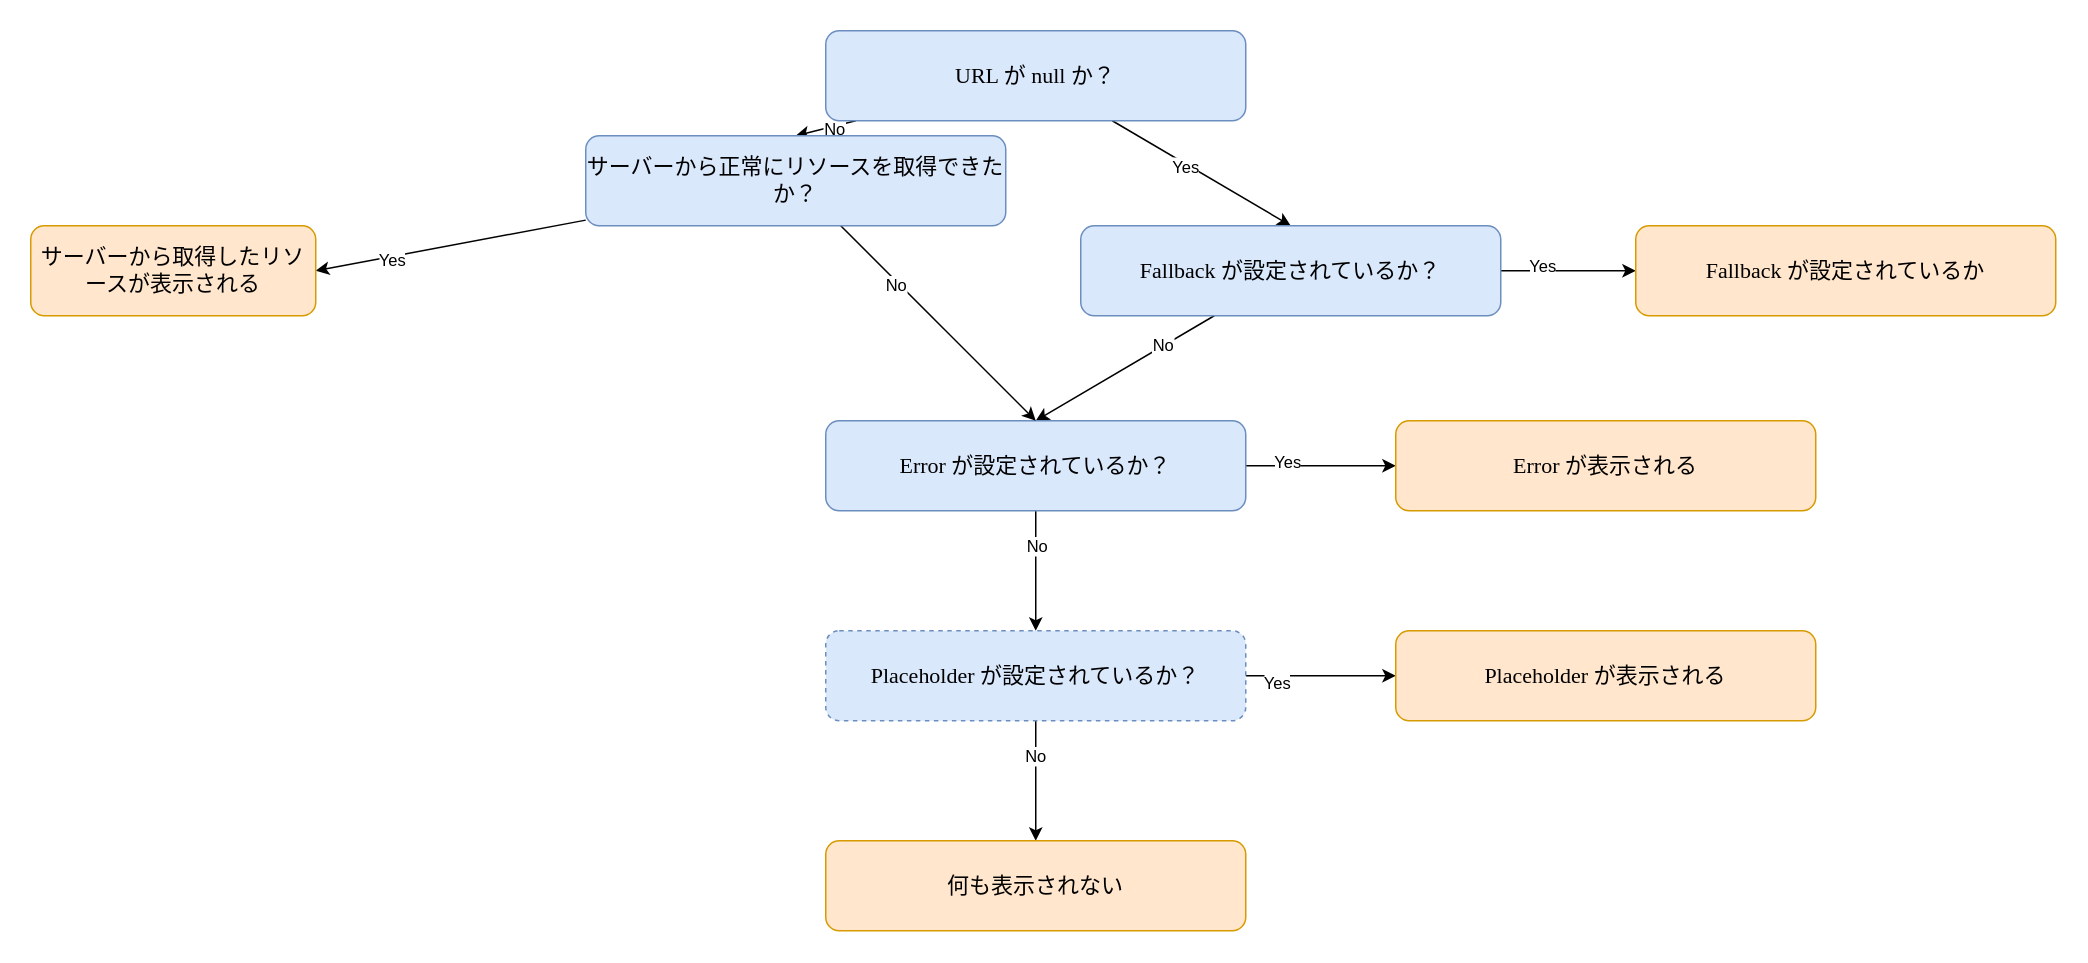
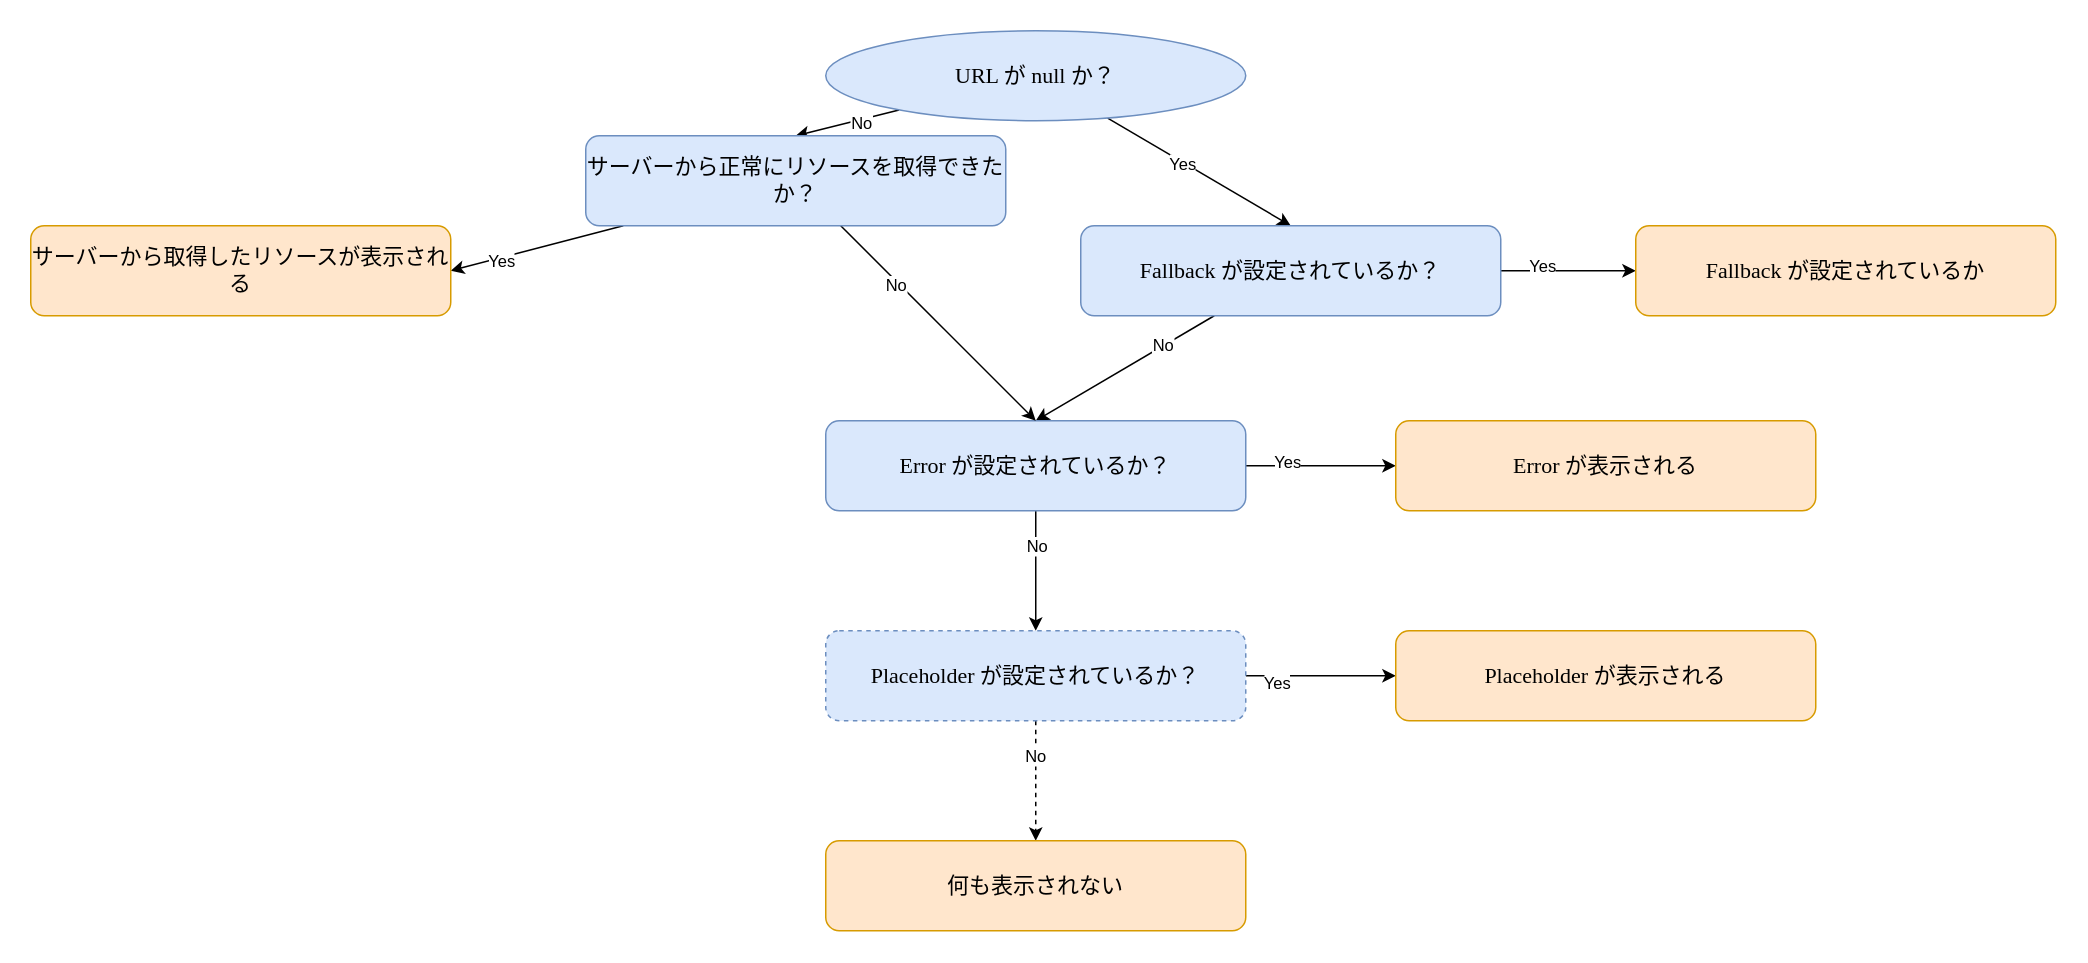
- <mxCell id="6" value="&lt;p style=&quot;margin-top: 0pt; margin-bottom: 0pt; margin-left: 0in; text-indent: 0in;&quot;&gt;&lt;span style=&quot;font-size: 11pt; font-family: &amp;quot;Meiryo UI&amp;quot;;&quot;&gt;URL &lt;/span&gt;&lt;span style=&quot;font-size: 11pt; font-family: &amp;quot;Meiryo UI&amp;quot;;&quot;&gt;が &lt;/span&gt;&lt;span style=&quot;font-size: 11pt; font-family: &amp;quot;Meiryo UI&amp;quot;;&quot;&gt;null &lt;/span&gt;&lt;span style=&quot;font-size: 11pt; font-family: &amp;quot;Meiryo UI&amp;quot;;&quot;&gt;か？&lt;/span&gt;&lt;/p&gt;" style="rounded=1;whiteSpace=wrap;html=1;fillColor=#dae8fc;strokeColor=#6c8ebf;" vertex="1" parent="1"><mxGeometry x="550" y="20" width="280" height="60" as="geometry" /></mxCell>
+ <mxCell id="6" value="&lt;p style=&quot;margin-top: 0pt; margin-bottom: 0pt; margin-left: 0in; text-indent: 0in;&quot;&gt;&lt;span style=&quot;font-size: 11pt; font-family: &amp;quot;Meiryo UI&amp;quot;;&quot;&gt;URL &lt;/span&gt;&lt;span style=&quot;font-size: 11pt; font-family: &amp;quot;Meiryo UI&amp;quot;;&quot;&gt;が &lt;/span&gt;&lt;span style=&quot;font-size: 11pt; font-family: &amp;quot;Meiryo UI&amp;quot;;&quot;&gt;null &lt;/span&gt;&lt;span style=&quot;font-size: 11pt; font-family: &amp;quot;Meiryo UI&amp;quot;;&quot;&gt;か？&lt;/span&gt;&lt;/p&gt;" style="ellipse;whiteSpace=wrap;html=1;fillColor=#dae8fc;strokeColor=#6c8ebf;" vertex="1" parent="1"><mxGeometry x="550" y="20" width="280" height="60" as="geometry" /></mxCell>
- <mxCell id="31" value="&lt;p style=&quot;margin-top: 0pt; margin-bottom: 0pt; margin-left: 0in; text-indent: 0in;&quot;&gt;&lt;span style=&quot;font-size: 11pt; font-family: &amp;quot;Meiryo UI&amp;quot;;&quot;&gt;サーバーから取得したリソースが表示される&lt;/span&gt;&lt;/p&gt;" style="rounded=1;whiteSpace=wrap;html=1;fillColor=#ffe6cc;strokeColor=#d79b00;" vertex="1" parent="1"><mxGeometry x="20" y="150" width="190" height="60" as="geometry" /></mxCell>
+ <mxCell id="31" value="&lt;p style=&quot;margin-top: 0pt; margin-bottom: 0pt; margin-left: 0in; text-indent: 0in;&quot;&gt;&lt;span style=&quot;font-size: 11pt; font-family: &amp;quot;Meiryo UI&amp;quot;;&quot;&gt;サーバーから取得したリソースが表示される&lt;/span&gt;&lt;/p&gt;" style="rounded=1;whiteSpace=wrap;html=1;fillColor=#ffe6cc;strokeColor=#d79b00;" vertex="1" parent="1"><mxGeometry x="20" y="150" width="280" height="60" as="geometry" /></mxCell>
- <mxCell id="19" style="edgeStyle=none;html=1;entryX=0.5;entryY=0;entryDx=0;entryDy=0;fontColor=#000000;" edge="1" parent="1" source="21" target="30"><mxGeometry relative="1" as="geometry" /></mxCell>
+ <mxCell id="19" style="edgeStyle=none;html=1;entryX=0.5;entryY=0;entryDx=0;entryDy=0;fontColor=#000000;dashed=1;" edge="1" parent="1" source="21" target="30"><mxGeometry relative="1" as="geometry" /></mxCell>
